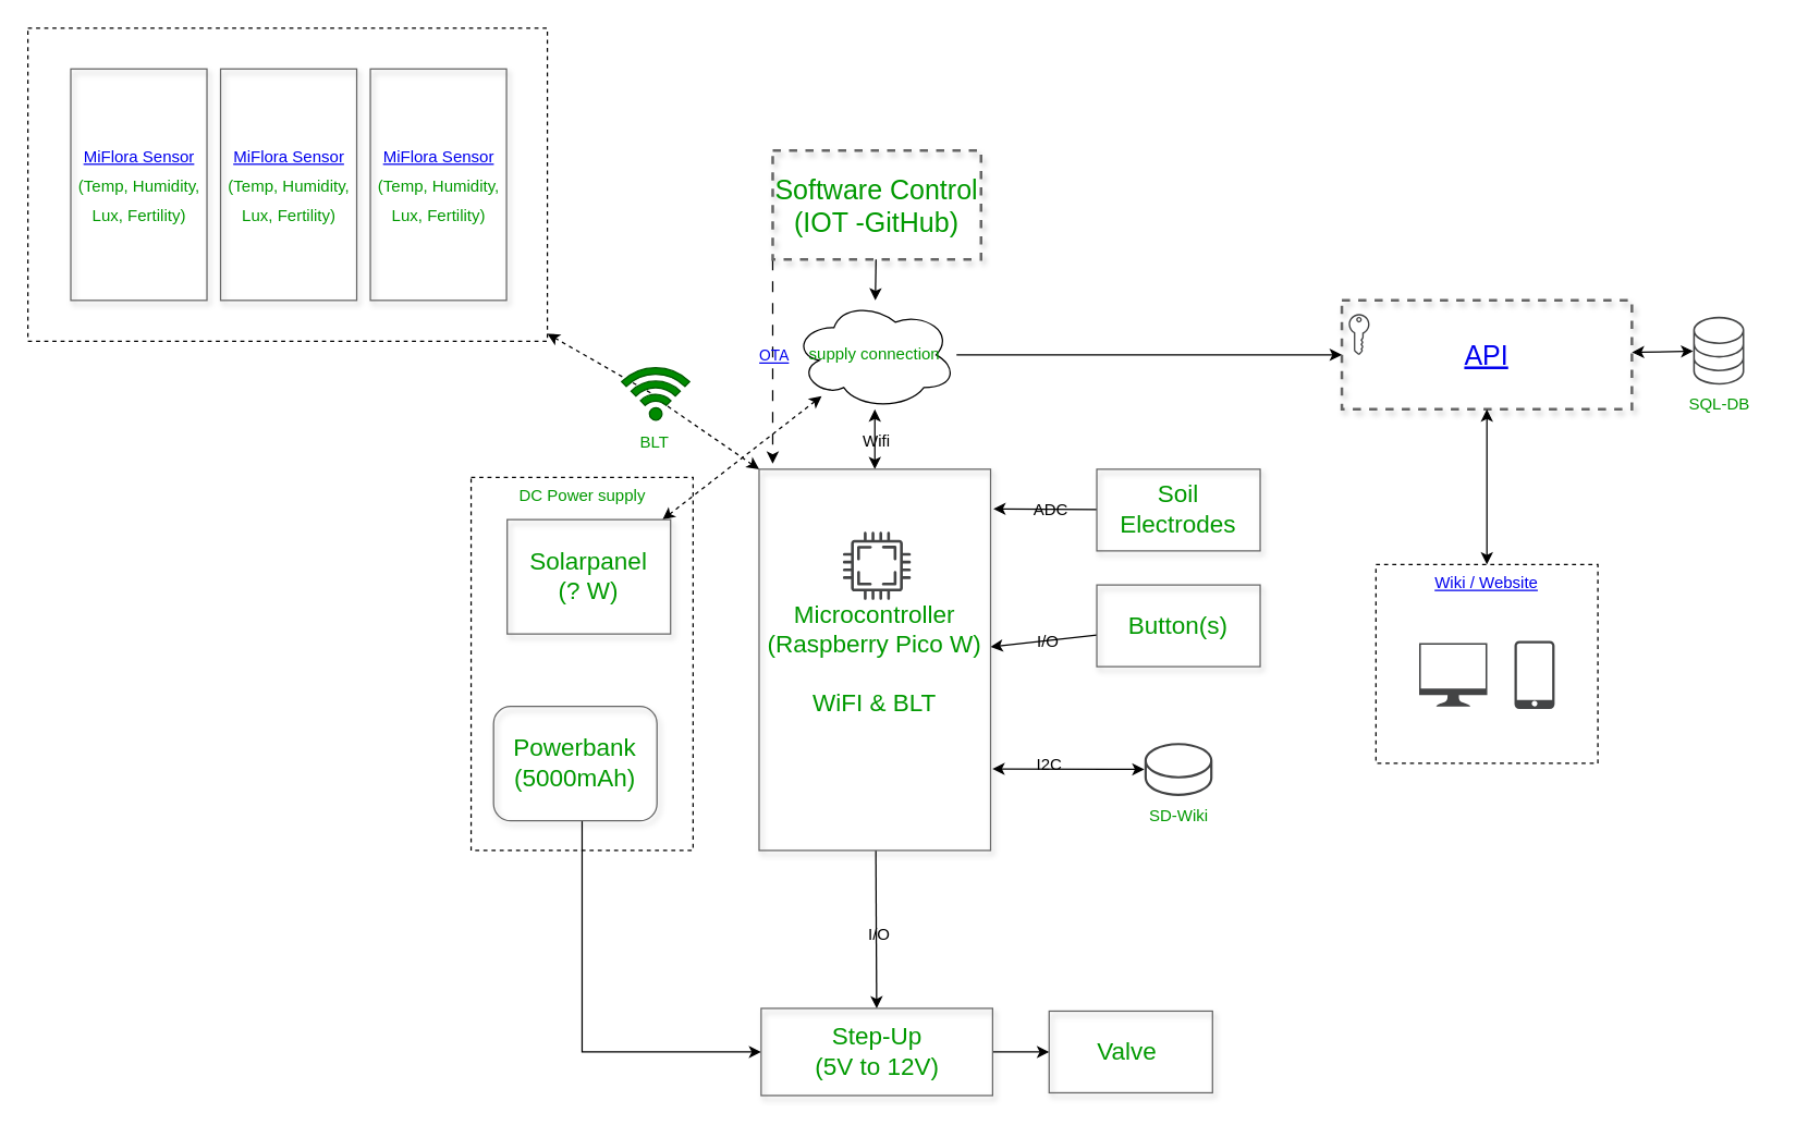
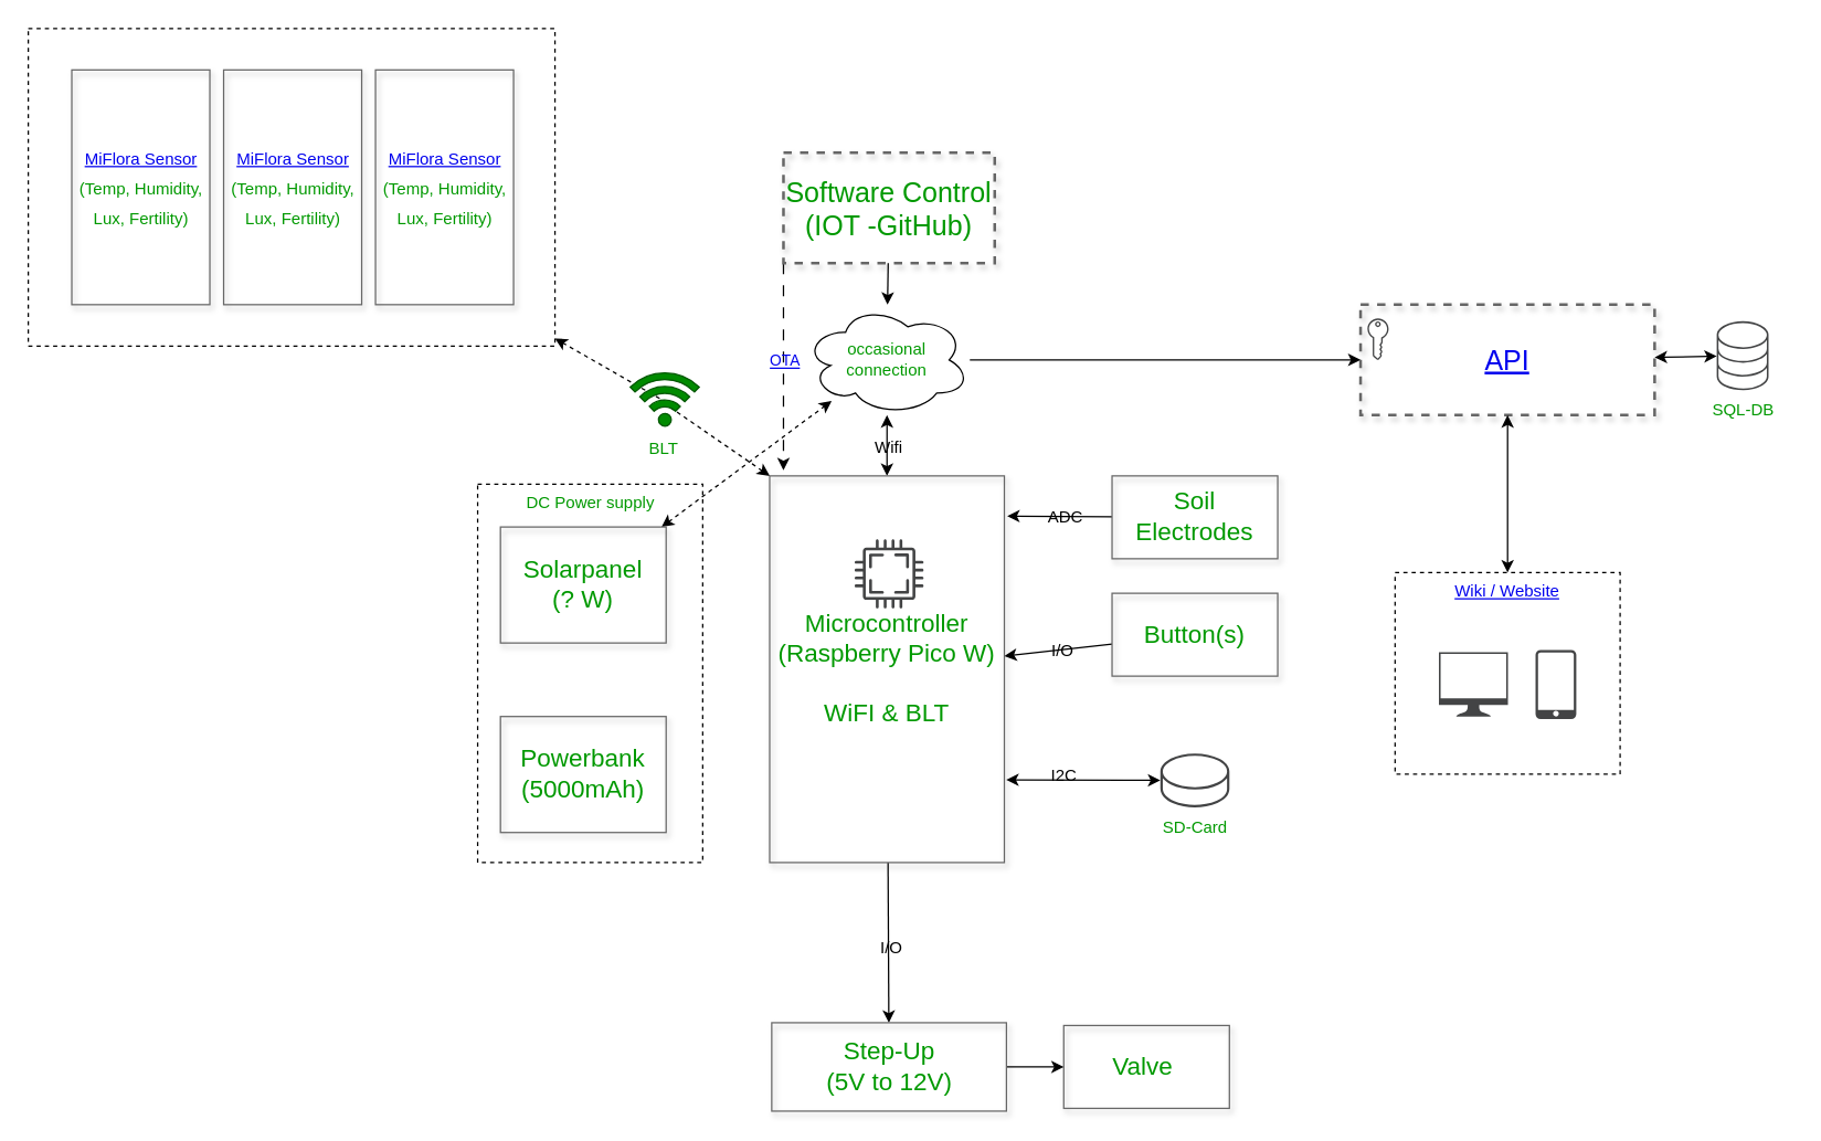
- <mxCell id="13" value="supply connection" style="ellipse;shape=cloud;whiteSpace=wrap;html=1;fontColor=#009900;fillColor=none;" parent="1" vertex="1"><mxGeometry x="582" y="220" width="120" height="80" as="geometry" /></mxCell>
+ <mxCell id="13" value="occasional connection" style="ellipse;shape=cloud;whiteSpace=wrap;html=1;fontColor=#009900;fillColor=none;" parent="1" vertex="1"><mxGeometry x="582" y="220" width="120" height="80" as="geometry" /></mxCell>
- <mxCell id="25" value="Solarpanel&lt;br&gt;(? W)" style="whiteSpace=wrap;html=1;shadow=1;fontSize=18;fillColor=none;strokeColor=#666666;fontColor=#009900;" parent="1" vertex="1"><mxGeometry x="372" y="381" width="120" height="84" as="geometry" /></mxCell>
+ <mxCell id="25" value="Solarpanel&lt;br&gt;(? W)" style="whiteSpace=wrap;html=1;shadow=1;fontSize=18;fillColor=none;strokeColor=#666666;fontColor=#009900;" parent="1" vertex="1"><mxGeometry x="362" y="381" width="120" height="84" as="geometry" /></mxCell>
- <mxCell id="9" value="Powerbank (5000mAh)" style="whiteSpace=wrap;html=1;shadow=1;fontSize=18;fillColor=none;strokeColor=#666666;fontColor=#009900;rounded=1;" parent="1" vertex="1"><mxGeometry x="362" y="518.25" width="120" height="84" as="geometry" /></mxCell>
+ <mxCell id="9" value="Powerbank (5000mAh)" style="whiteSpace=wrap;html=1;shadow=1;fontSize=18;fillColor=none;strokeColor=#666666;fontColor=#009900;" parent="1" vertex="1"><mxGeometry x="362" y="518.25" width="120" height="84" as="geometry" /></mxCell>
- <mxCell id="48" value="SD-Wiki" style="text;html=1;align=center;verticalAlign=middle;resizable=0;points=[];autosize=1;strokeColor=none;fillColor=none;fontColor=#009900;" parent="46" vertex="1"><mxGeometry y="39" width="70" height="30" as="geometry" /></mxCell>
+ <mxCell id="48" value="SD-Card" style="text;html=1;align=center;verticalAlign=middle;resizable=0;points=[];autosize=1;strokeColor=none;fillColor=none;fontColor=#009900;" parent="46" vertex="1"><mxGeometry y="39" width="70" height="30" as="geometry" /></mxCell>
- <mxCell id="8" style="edgeStyle=orthogonalEdgeStyle;rounded=0;html=1;entryX=0;entryY=0.5;entryDx=0;entryDy=0;fontSize=12;startArrow=none;startFill=0;" edge="1" parent="1" source="9" target="42"><mxGeometry relative="1" as="geometry"><Array as="points"><mxPoint x="427" y="772" /></Array></mxGeometry></mxCell>
